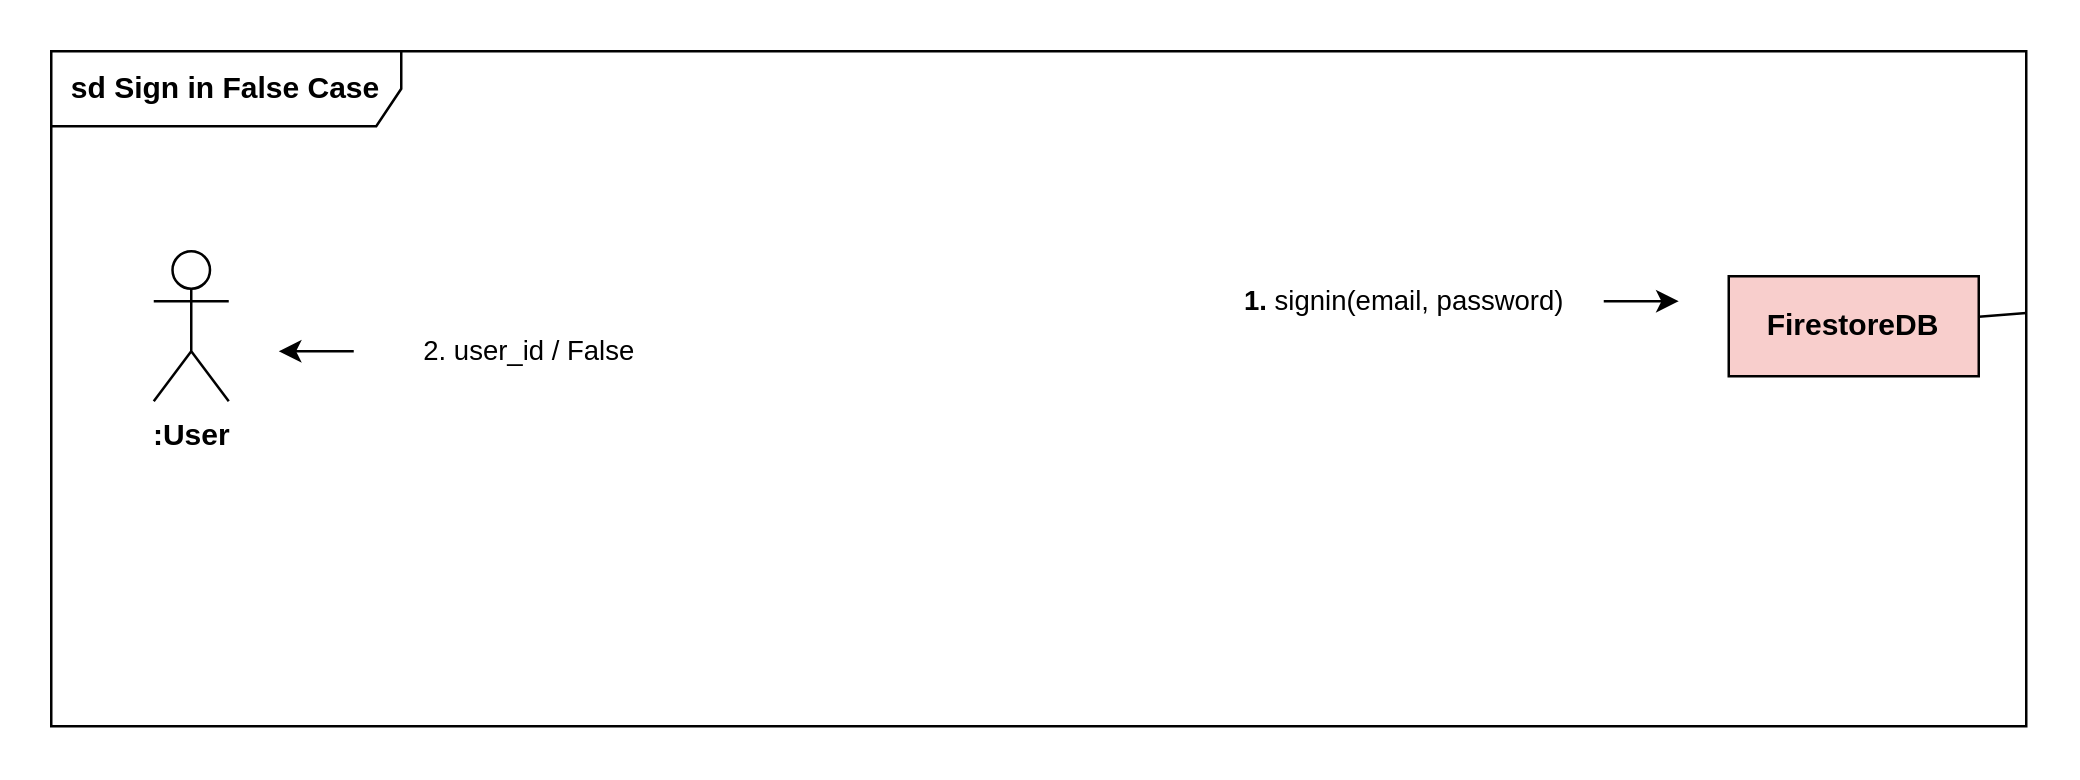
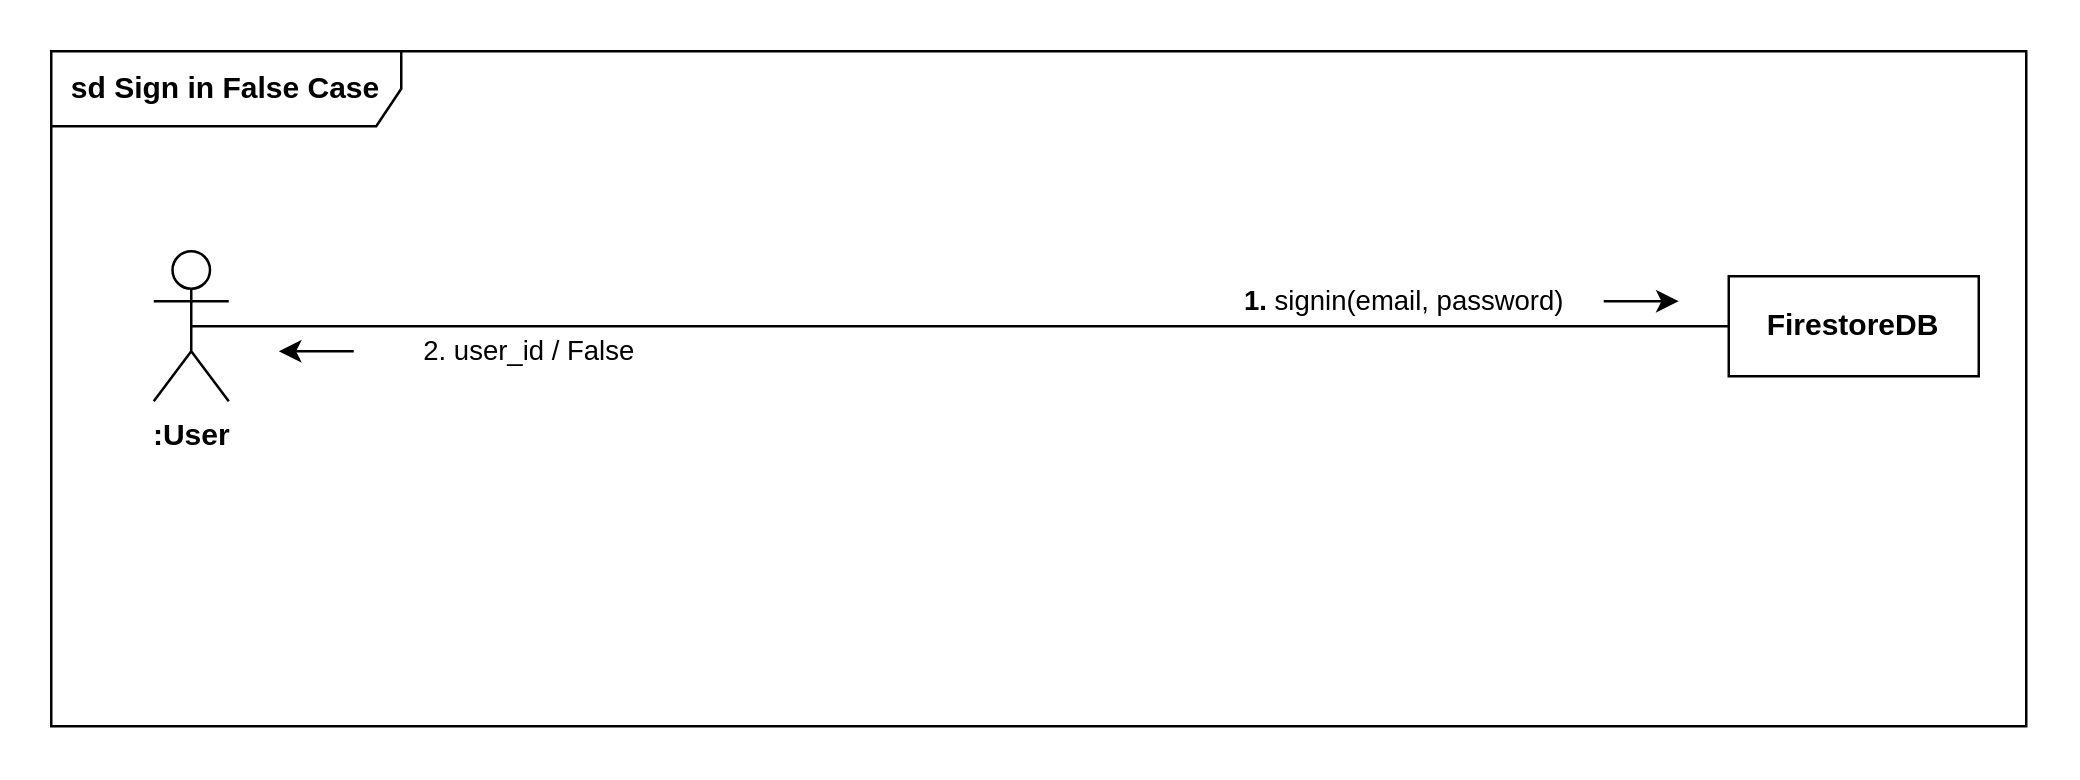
- <mxCell id="5" value="" style="endArrow=none;html=1;" edge="1" parent="1" source="4" target="2"><mxGeometry width="50" height="50" relative="1" as="geometry"><mxPoint x="126" y="140" as="sourcePoint" /><mxPoint x="481" y="130" as="targetPoint" /></mxGeometry></mxCell>
+ <mxCell id="5" value="" style="endArrow=none;html=1;entryX=0.5;entryY=0.5;entryDx=0;entryDy=0;entryPerimeter=0;" edge="1" parent="1" source="4" target="3"><mxGeometry width="50" height="50" relative="1" as="geometry"><mxPoint x="126" y="140" as="sourcePoint" /><mxPoint x="481" y="130" as="targetPoint" /></mxGeometry></mxCell>
- <mxCell id="4" value="FirestoreDB" style="rounded=0;whiteSpace=wrap;html=1;fontStyle=1;fillColor=#f8cecc;" vertex="1" parent="1"><mxGeometry x="691" y="110" width="100" height="40" as="geometry" /></mxCell>
+ <mxCell id="4" value="FirestoreDB" style="rounded=0;whiteSpace=wrap;html=1;fontStyle=1" vertex="1" parent="1"><mxGeometry x="691" y="110" width="100" height="40" as="geometry" /></mxCell>
